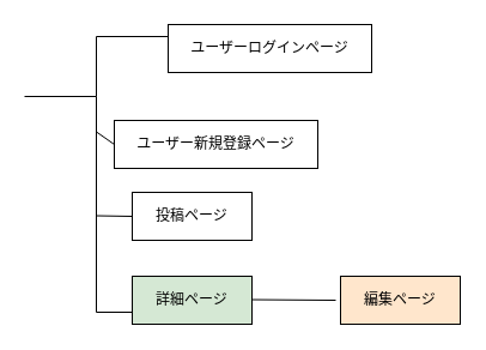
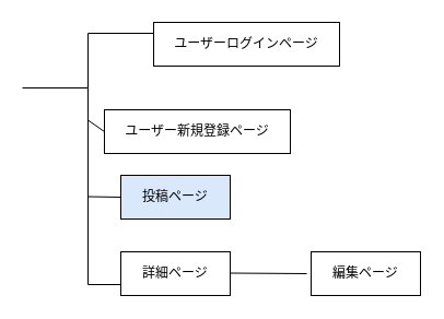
- <mxCell id="4" value="投稿ページ" style="whiteSpace=wrap;html=1;align=center;" vertex="1" parent="1"><mxGeometry x="110" y="160" width="100" height="40" as="geometry" /></mxCell>
+ <mxCell id="4" value="投稿ページ" style="whiteSpace=wrap;html=1;align=center;fillColor=#dae8fc;" vertex="1" parent="1"><mxGeometry x="110" y="160" width="100" height="40" as="geometry" /></mxCell>
- <mxCell id="5" value="詳細ページ" style="whiteSpace=wrap;html=1;align=center;fillColor=#d5e8d4;" vertex="1" parent="1"><mxGeometry x="110" y="230" width="100" height="40" as="geometry" /></mxCell>
+ <mxCell id="5" value="詳細ページ" style="whiteSpace=wrap;html=1;align=center;" vertex="1" parent="1"><mxGeometry x="110" y="230" width="100" height="40" as="geometry" /></mxCell>
- <mxCell id="6" value="編集ページ" style="whiteSpace=wrap;html=1;align=center;fillColor=#ffe6cc;" vertex="1" parent="1"><mxGeometry x="284" y="230" width="100" height="40" as="geometry" /></mxCell>
+ <mxCell id="6" value="編集ページ" style="whiteSpace=wrap;html=1;align=center;" vertex="1" parent="1"><mxGeometry x="284" y="230" width="100" height="40" as="geometry" /></mxCell>
